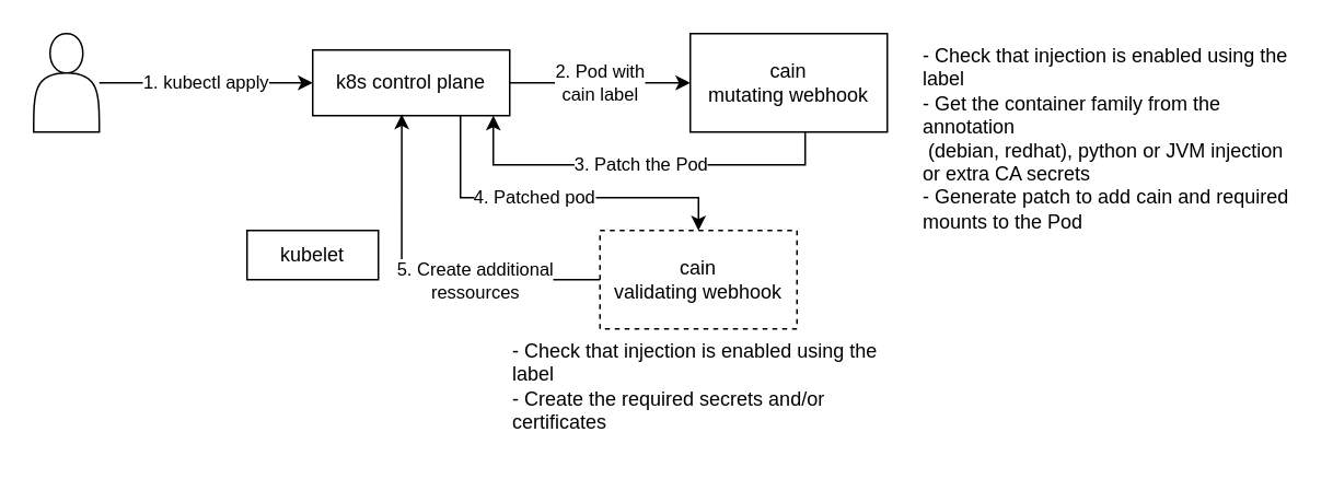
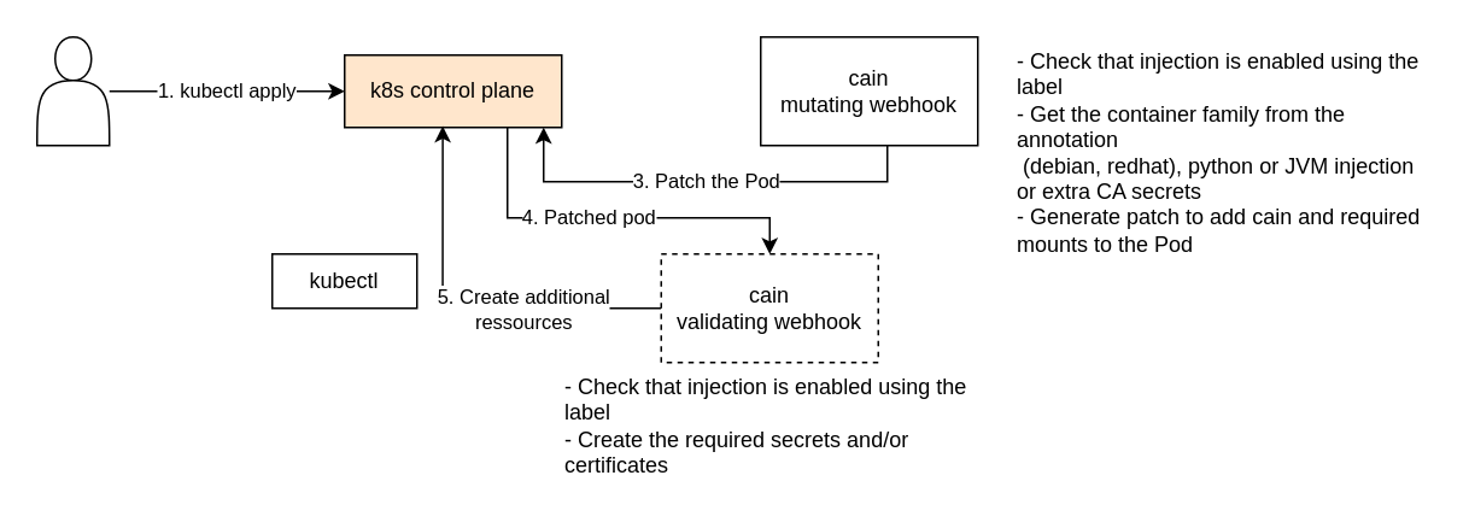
- <mxCell id="5" value="k8s control plane" style="rounded=0;whiteSpace=wrap;html=1;" parent="1" vertex="1"><mxGeometry x="190" y="30" width="120" height="40" as="geometry" /></mxCell>
+ <mxCell id="5" value="k8s control plane" style="rounded=0;whiteSpace=wrap;html=1;fillColor=#ffe6cc;" parent="1" vertex="1"><mxGeometry x="190" y="30" width="120" height="40" as="geometry" /></mxCell>
- <mxCell id="2" value="2. Pod with&lt;br&gt;cain label" style="edgeStyle=orthogonalEdgeStyle;rounded=0;orthogonalLoop=1;jettySize=auto;html=1;" parent="1" source="5" target="9" edge="1"><mxGeometry relative="1" as="geometry" /></mxCell>
- <mxCell id="11" value="kubelet" style="rounded=0;whiteSpace=wrap;html=1;align=center;verticalAlign=middle;" parent="1" vertex="1"><mxGeometry x="150" y="140" width="80" height="30" as="geometry" /></mxCell>
+ <mxCell id="11" value="kubectl" style="rounded=0;whiteSpace=wrap;html=1;align=center;verticalAlign=middle;" parent="1" vertex="1"><mxGeometry x="150" y="140" width="80" height="30" as="geometry" /></mxCell>
